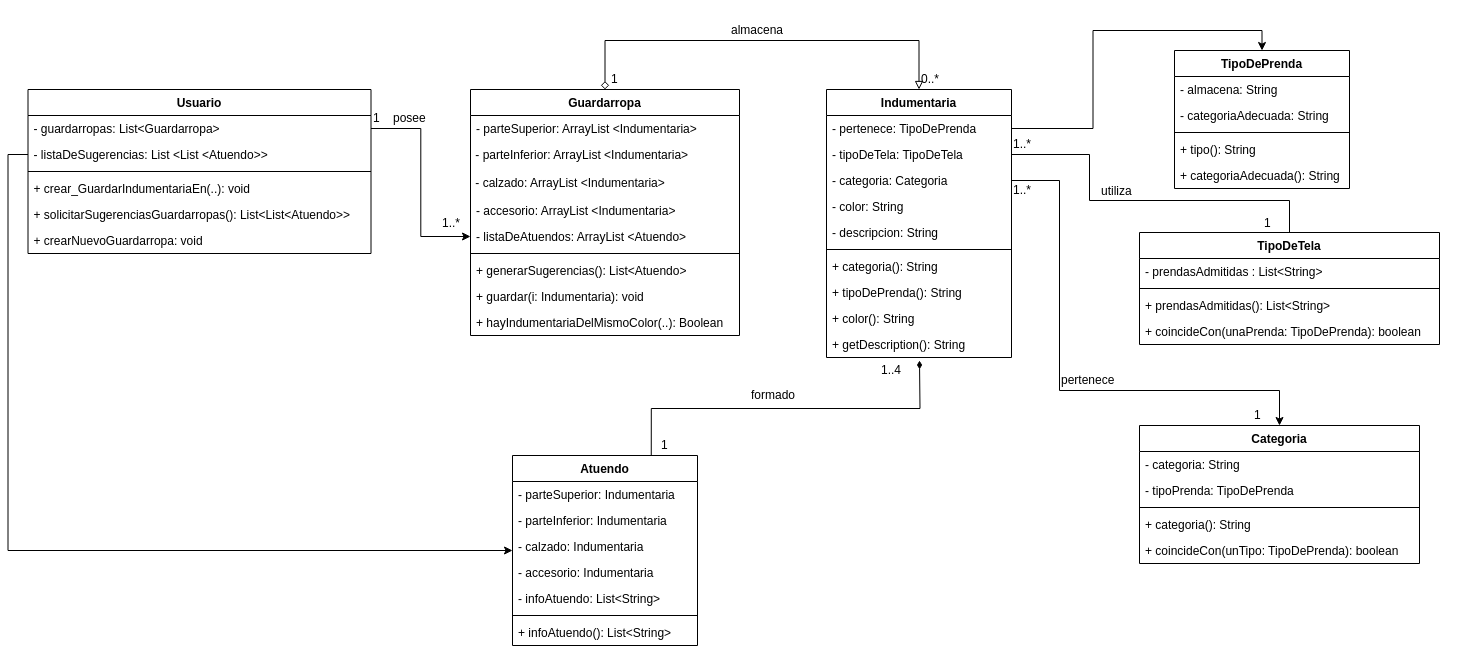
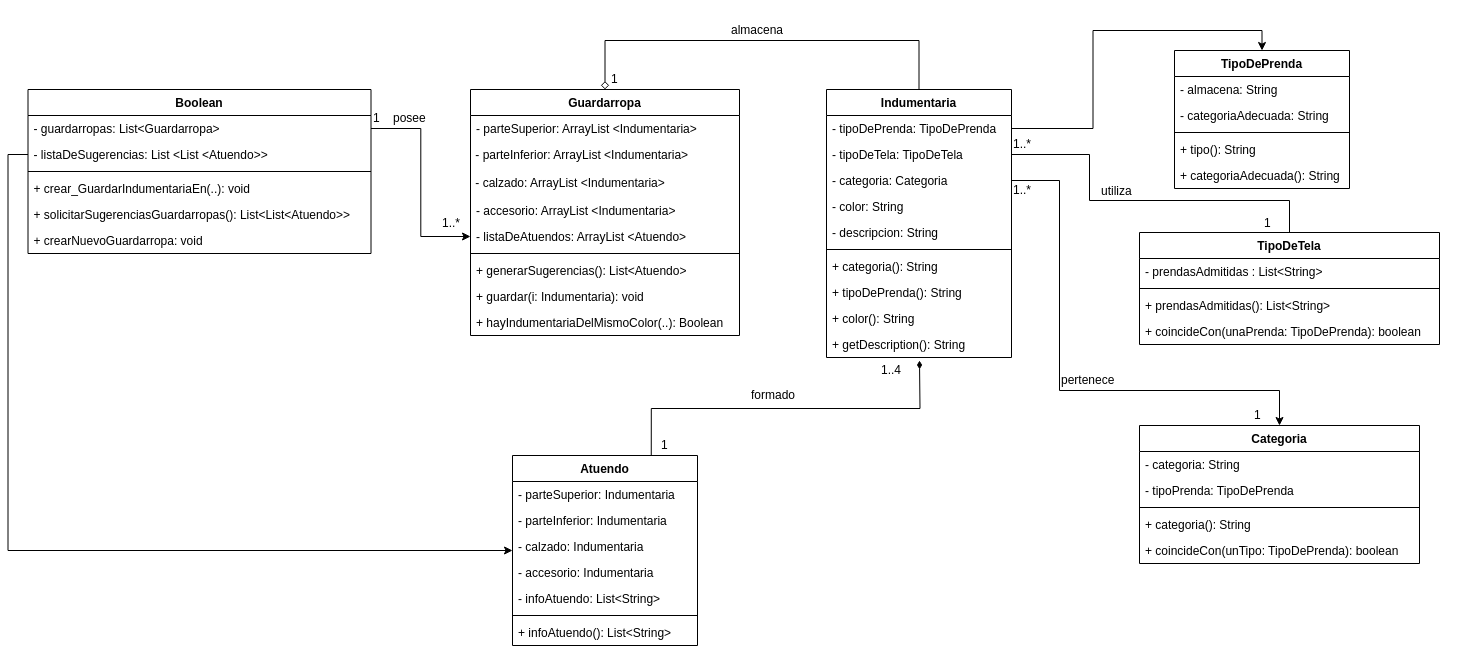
- <mxCell id="38" style="edgeStyle=orthogonalEdgeStyle;rounded=0;orthogonalLoop=1;jettySize=auto;html=1;exitX=0.5;exitY=0;exitDx=0;exitDy=0;entryX=0.5;entryY=0;entryDx=0;entryDy=0;startArrow=diamond;startFill=0;endArrow=block;endFill=0;" parent="1" source="39" target="20" edge="1"><mxGeometry relative="1" as="geometry"><Array as="points"><mxPoint x="598" y="40" /><mxPoint x="912" y="40" /></Array></mxGeometry></mxCell>
+ <mxCell id="38" style="edgeStyle=orthogonalEdgeStyle;rounded=0;orthogonalLoop=1;jettySize=auto;html=1;exitX=0.5;exitY=0;exitDx=0;exitDy=0;entryX=0.5;entryY=0;entryDx=0;entryDy=0;startArrow=diamond;startFill=0;endArrow=none;endFill=0;" parent="1" source="39" target="20" edge="1"><mxGeometry relative="1" as="geometry"><Array as="points"><mxPoint x="598" y="40" /><mxPoint x="912" y="40" /></Array></mxGeometry></mxCell>
- <mxCell id="50" value="0..*" style="text;html=1;resizable=0;points=[];autosize=1;align=left;verticalAlign=top;spacingTop=-4;" parent="1" vertex="1"><mxGeometry x="911.5" y="69" width="30" height="20" as="geometry" /></mxCell>
- <mxCell id="31" value="Usuario" style="swimlane;fontStyle=1;align=center;verticalAlign=top;childLayout=stackLayout;horizontal=1;startSize=26;horizontalStack=0;resizeParent=1;resizeParentMax=0;resizeLast=0;collapsible=1;marginBottom=0;" parent="1" vertex="1"><mxGeometry x="20.5" y="89" width="343" height="164" as="geometry" /></mxCell>
+ <mxCell id="31" value="Boolean" style="swimlane;fontStyle=1;align=center;verticalAlign=top;childLayout=stackLayout;horizontal=1;startSize=26;horizontalStack=0;resizeParent=1;resizeParentMax=0;resizeLast=0;collapsible=1;marginBottom=0;" parent="1" vertex="1"><mxGeometry x="20.5" y="89" width="343" height="164" as="geometry" /></mxCell>
- <mxCell id="21" value="- pertenece: TipoDePrenda" style="text;strokeColor=none;fillColor=none;align=left;verticalAlign=top;spacingLeft=4;spacingRight=4;overflow=hidden;rotatable=0;points=[[0,0.5],[1,0.5]];portConstraint=eastwest;" parent="20" vertex="1"><mxGeometry y="26" width="185" height="26" as="geometry" /></mxCell>
+ <mxCell id="21" value="- tipoDePrenda: TipoDePrenda" style="text;strokeColor=none;fillColor=none;align=left;verticalAlign=top;spacingLeft=4;spacingRight=4;overflow=hidden;rotatable=0;points=[[0,0.5],[1,0.5]];portConstraint=eastwest;" parent="20" vertex="1"><mxGeometry y="26" width="185" height="26" as="geometry" /></mxCell>
